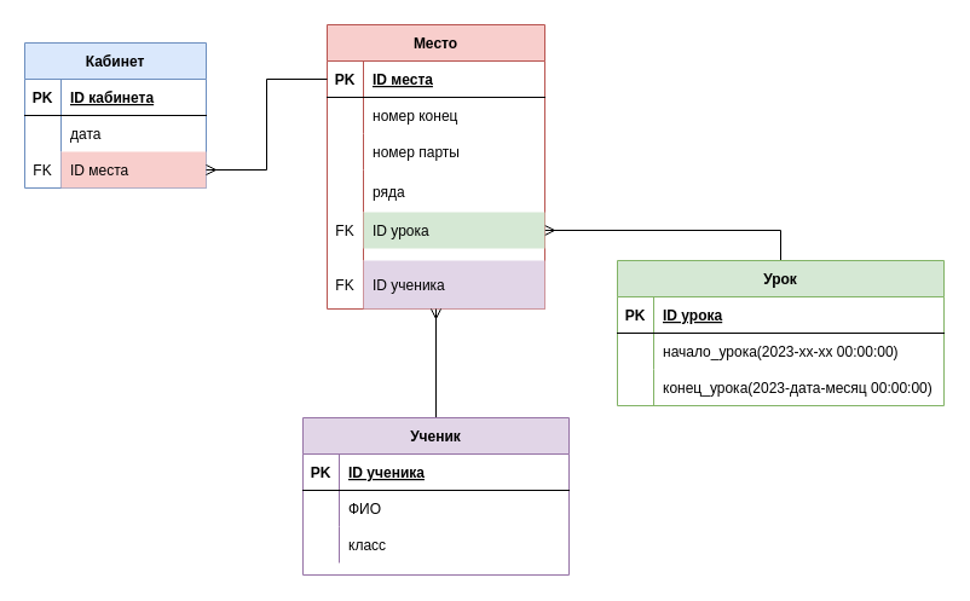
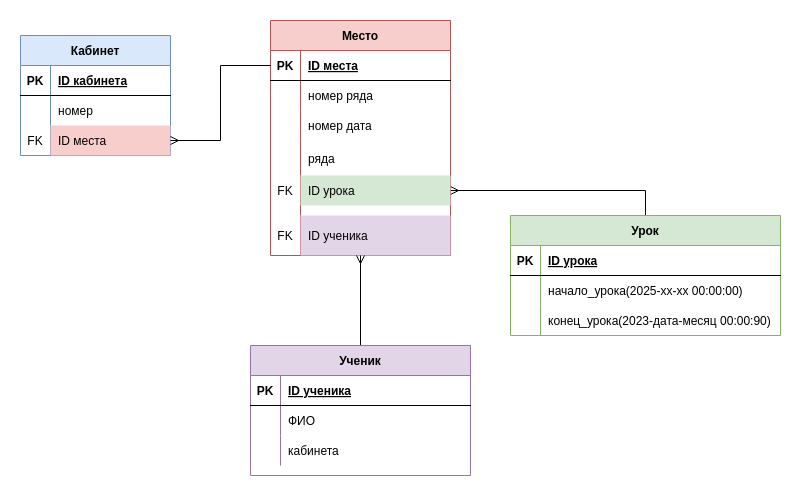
- <mxCell id="18" value="номер конец" style="shape=partialRectangle;connectable=0;fillColor=none;top=0;left=0;bottom=0;right=0;align=left;spacingLeft=6;overflow=hidden;" vertex="1" parent="16"><mxGeometry x="30" width="150" height="30" as="geometry"><mxRectangle width="150" height="30" as="alternateBounds" /></mxGeometry></mxCell>
+ <mxCell id="18" value="номер ряда" style="shape=partialRectangle;connectable=0;fillColor=none;top=0;left=0;bottom=0;right=0;align=left;spacingLeft=6;overflow=hidden;" vertex="1" parent="16"><mxGeometry x="30" width="150" height="30" as="geometry"><mxRectangle width="150" height="30" as="alternateBounds" /></mxGeometry></mxCell>
- <mxCell id="8" value="дата" style="shape=partialRectangle;connectable=0;fillColor=none;top=0;left=0;bottom=0;right=0;align=left;spacingLeft=6;overflow=hidden;" vertex="1" parent="6"><mxGeometry x="30" width="120" height="30" as="geometry"><mxRectangle width="120" height="30" as="alternateBounds" /></mxGeometry></mxCell>
+ <mxCell id="8" value="номер" style="shape=partialRectangle;connectable=0;fillColor=none;top=0;left=0;bottom=0;right=0;align=left;spacingLeft=6;overflow=hidden;" vertex="1" parent="6"><mxGeometry x="30" width="120" height="30" as="geometry"><mxRectangle width="120" height="30" as="alternateBounds" /></mxGeometry></mxCell>
- <mxCell id="21" value="номер парты" style="shape=partialRectangle;connectable=0;fillColor=none;top=0;left=0;bottom=0;right=0;align=left;spacingLeft=6;overflow=hidden;" vertex="1" parent="19"><mxGeometry x="30" width="150" height="30" as="geometry"><mxRectangle width="150" height="30" as="alternateBounds" /></mxGeometry></mxCell>
+ <mxCell id="21" value="номер дата" style="shape=partialRectangle;connectable=0;fillColor=none;top=0;left=0;bottom=0;right=0;align=left;spacingLeft=6;overflow=hidden;" vertex="1" parent="19"><mxGeometry x="30" width="150" height="30" as="geometry"><mxRectangle width="150" height="30" as="alternateBounds" /></mxGeometry></mxCell>
- <mxCell id="38" value="начало_урока(2023-хх-хх 00:00:00)" style="shape=partialRectangle;connectable=0;fillColor=none;top=0;left=0;bottom=0;right=0;align=left;spacingLeft=6;overflow=hidden;" vertex="1" parent="36"><mxGeometry x="30" width="240" height="30" as="geometry"><mxRectangle width="240" height="30" as="alternateBounds" /></mxGeometry></mxCell>
+ <mxCell id="38" value="начало_урока(2025-хх-хх 00:00:00)" style="shape=partialRectangle;connectable=0;fillColor=none;top=0;left=0;bottom=0;right=0;align=left;spacingLeft=6;overflow=hidden;" vertex="1" parent="36"><mxGeometry x="30" width="240" height="30" as="geometry"><mxRectangle width="240" height="30" as="alternateBounds" /></mxGeometry></mxCell>
- <mxCell id="41" value="конец_урока(2023-дата-месяц 00:00:00)" style="shape=partialRectangle;connectable=0;fillColor=none;top=0;left=0;bottom=0;right=0;align=left;spacingLeft=6;overflow=hidden;" vertex="1" parent="39"><mxGeometry x="30" width="240" height="30" as="geometry"><mxRectangle width="240" height="30" as="alternateBounds" /></mxGeometry></mxCell>
+ <mxCell id="41" value="конец_урока(2023-дата-месяц 00:00:90)" style="shape=partialRectangle;connectable=0;fillColor=none;top=0;left=0;bottom=0;right=0;align=left;spacingLeft=6;overflow=hidden;" vertex="1" parent="39"><mxGeometry x="30" width="240" height="30" as="geometry"><mxRectangle width="240" height="30" as="alternateBounds" /></mxGeometry></mxCell>
- <mxCell id="52" value="класс" style="shape=partialRectangle;connectable=0;fillColor=none;top=0;left=0;bottom=0;right=0;align=left;spacingLeft=6;overflow=hidden;" vertex="1" parent="50"><mxGeometry x="30" width="190" height="30" as="geometry"><mxRectangle width="190" height="30" as="alternateBounds" /></mxGeometry></mxCell>
+ <mxCell id="52" value="кабинета" style="shape=partialRectangle;connectable=0;fillColor=none;top=0;left=0;bottom=0;right=0;align=left;spacingLeft=6;overflow=hidden;" vertex="1" parent="50"><mxGeometry x="30" width="190" height="30" as="geometry"><mxRectangle width="190" height="30" as="alternateBounds" /></mxGeometry></mxCell>
